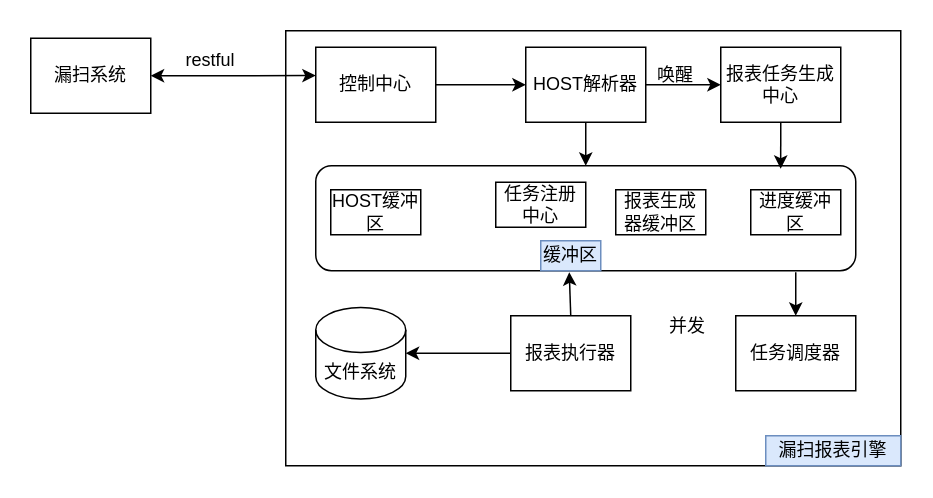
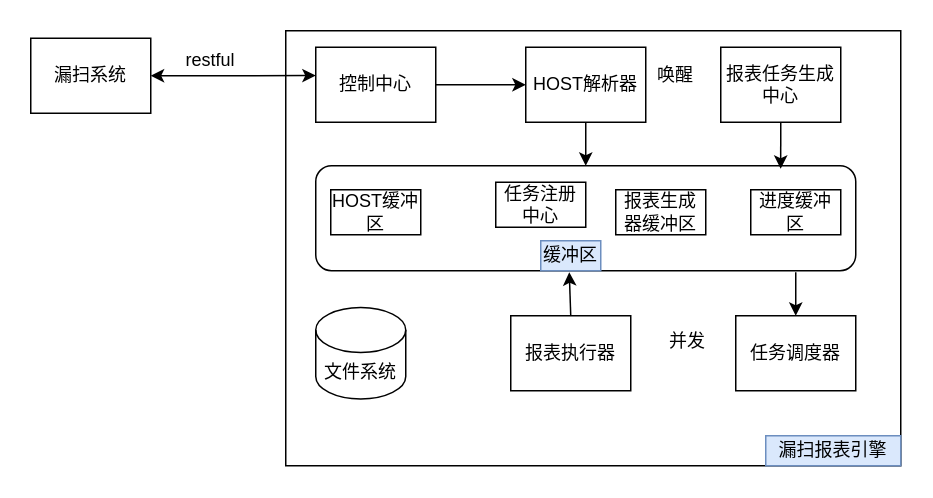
- <mxCell id="15" value="" style="endArrow=classic;html=1;exitX=1;exitY=0.5;exitDx=0;exitDy=0;entryX=0;entryY=0.5;entryDx=0;entryDy=0;" edge="1" parent="1" source="6" target="7"><mxGeometry width="50" height="50" relative="1" as="geometry"><mxPoint x="430" y="100" as="sourcePoint" /><mxPoint x="480" y="50" as="targetPoint" /></mxGeometry></mxCell>
- <mxCell id="21" value="并发" style="text;html=1;strokeColor=none;fillColor=none;align=center;verticalAlign=middle;whiteSpace=wrap;rounded=0;" vertex="1" parent="1"><mxGeometry x="438" y="207" width="40" height="20" as="geometry" /></mxCell>
+ <mxCell id="21" value="并发" style="text;html=1;strokeColor=none;fillColor=none;align=center;verticalAlign=middle;whiteSpace=wrap;rounded=0;" vertex="1" parent="1"><mxGeometry x="438" y="217" width="40" height="20" as="geometry" /></mxCell>
- <mxCell id="24" value="" style="endArrow=classic;html=1;exitX=0;exitY=0.5;exitDx=0;exitDy=0;entryX=1;entryY=0.5;entryDx=0;entryDy=0;entryPerimeter=0;" edge="1" parent="1" source="20" target="22"><mxGeometry width="50" height="50" relative="1" as="geometry"><mxPoint x="330" y="320" as="sourcePoint" /><mxPoint x="380" y="270" as="targetPoint" /></mxGeometry></mxCell>
